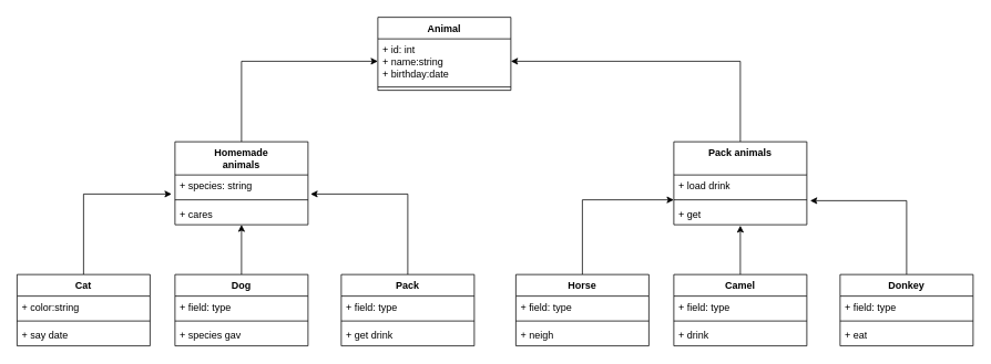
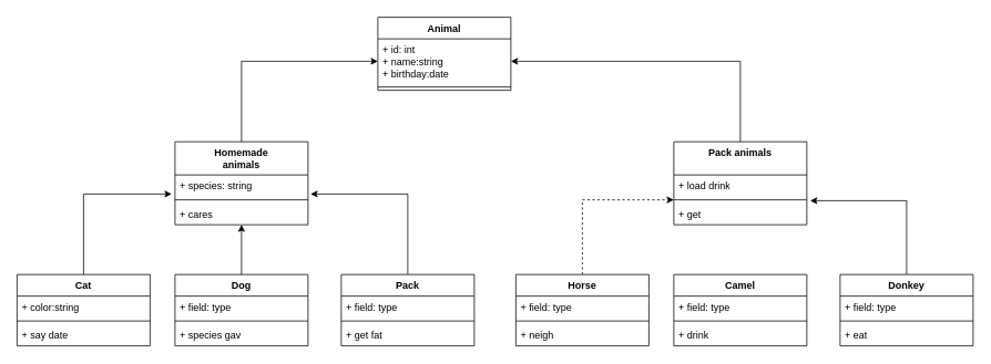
- <mxCell id="30" style="edgeStyle=orthogonalEdgeStyle;rounded=0;orthogonalLoop=1;jettySize=auto;html=1;entryX=0;entryY=-0.154;entryDx=0;entryDy=0;entryPerimeter=0;" parent="1" source="31" target="14" edge="1"><mxGeometry relative="1" as="geometry" /></mxCell>
+ <mxCell id="30" style="edgeStyle=orthogonalEdgeStyle;rounded=0;orthogonalLoop=1;jettySize=auto;html=1;entryX=0;entryY=-0.154;entryDx=0;entryDy=0;entryPerimeter=0;dashed=1;" parent="1" source="31" target="14" edge="1"><mxGeometry relative="1" as="geometry" /></mxCell>
- <mxCell id="35" style="edgeStyle=orthogonalEdgeStyle;rounded=0;orthogonalLoop=1;jettySize=auto;html=1;entryX=0.5;entryY=1.038;entryDx=0;entryDy=0;entryPerimeter=0;" parent="1" source="36" target="14" edge="1"><mxGeometry relative="1" as="geometry" /></mxCell>
- <mxCell id="24" value="+ get drink" style="text;strokeColor=none;fillColor=none;align=left;verticalAlign=top;spacingLeft=4;spacingRight=4;overflow=hidden;rotatable=0;points=[[0,0.5],[1,0.5]];portConstraint=eastwest;whiteSpace=wrap;html=1;" parent="21" vertex="1"><mxGeometry y="60" width="160" height="26" as="geometry" /></mxCell>
+ <mxCell id="24" value="+ get fat" style="text;strokeColor=none;fillColor=none;align=left;verticalAlign=top;spacingLeft=4;spacingRight=4;overflow=hidden;rotatable=0;points=[[0,0.5],[1,0.5]];portConstraint=eastwest;whiteSpace=wrap;html=1;" parent="21" vertex="1"><mxGeometry y="60" width="160" height="26" as="geometry" /></mxCell>
